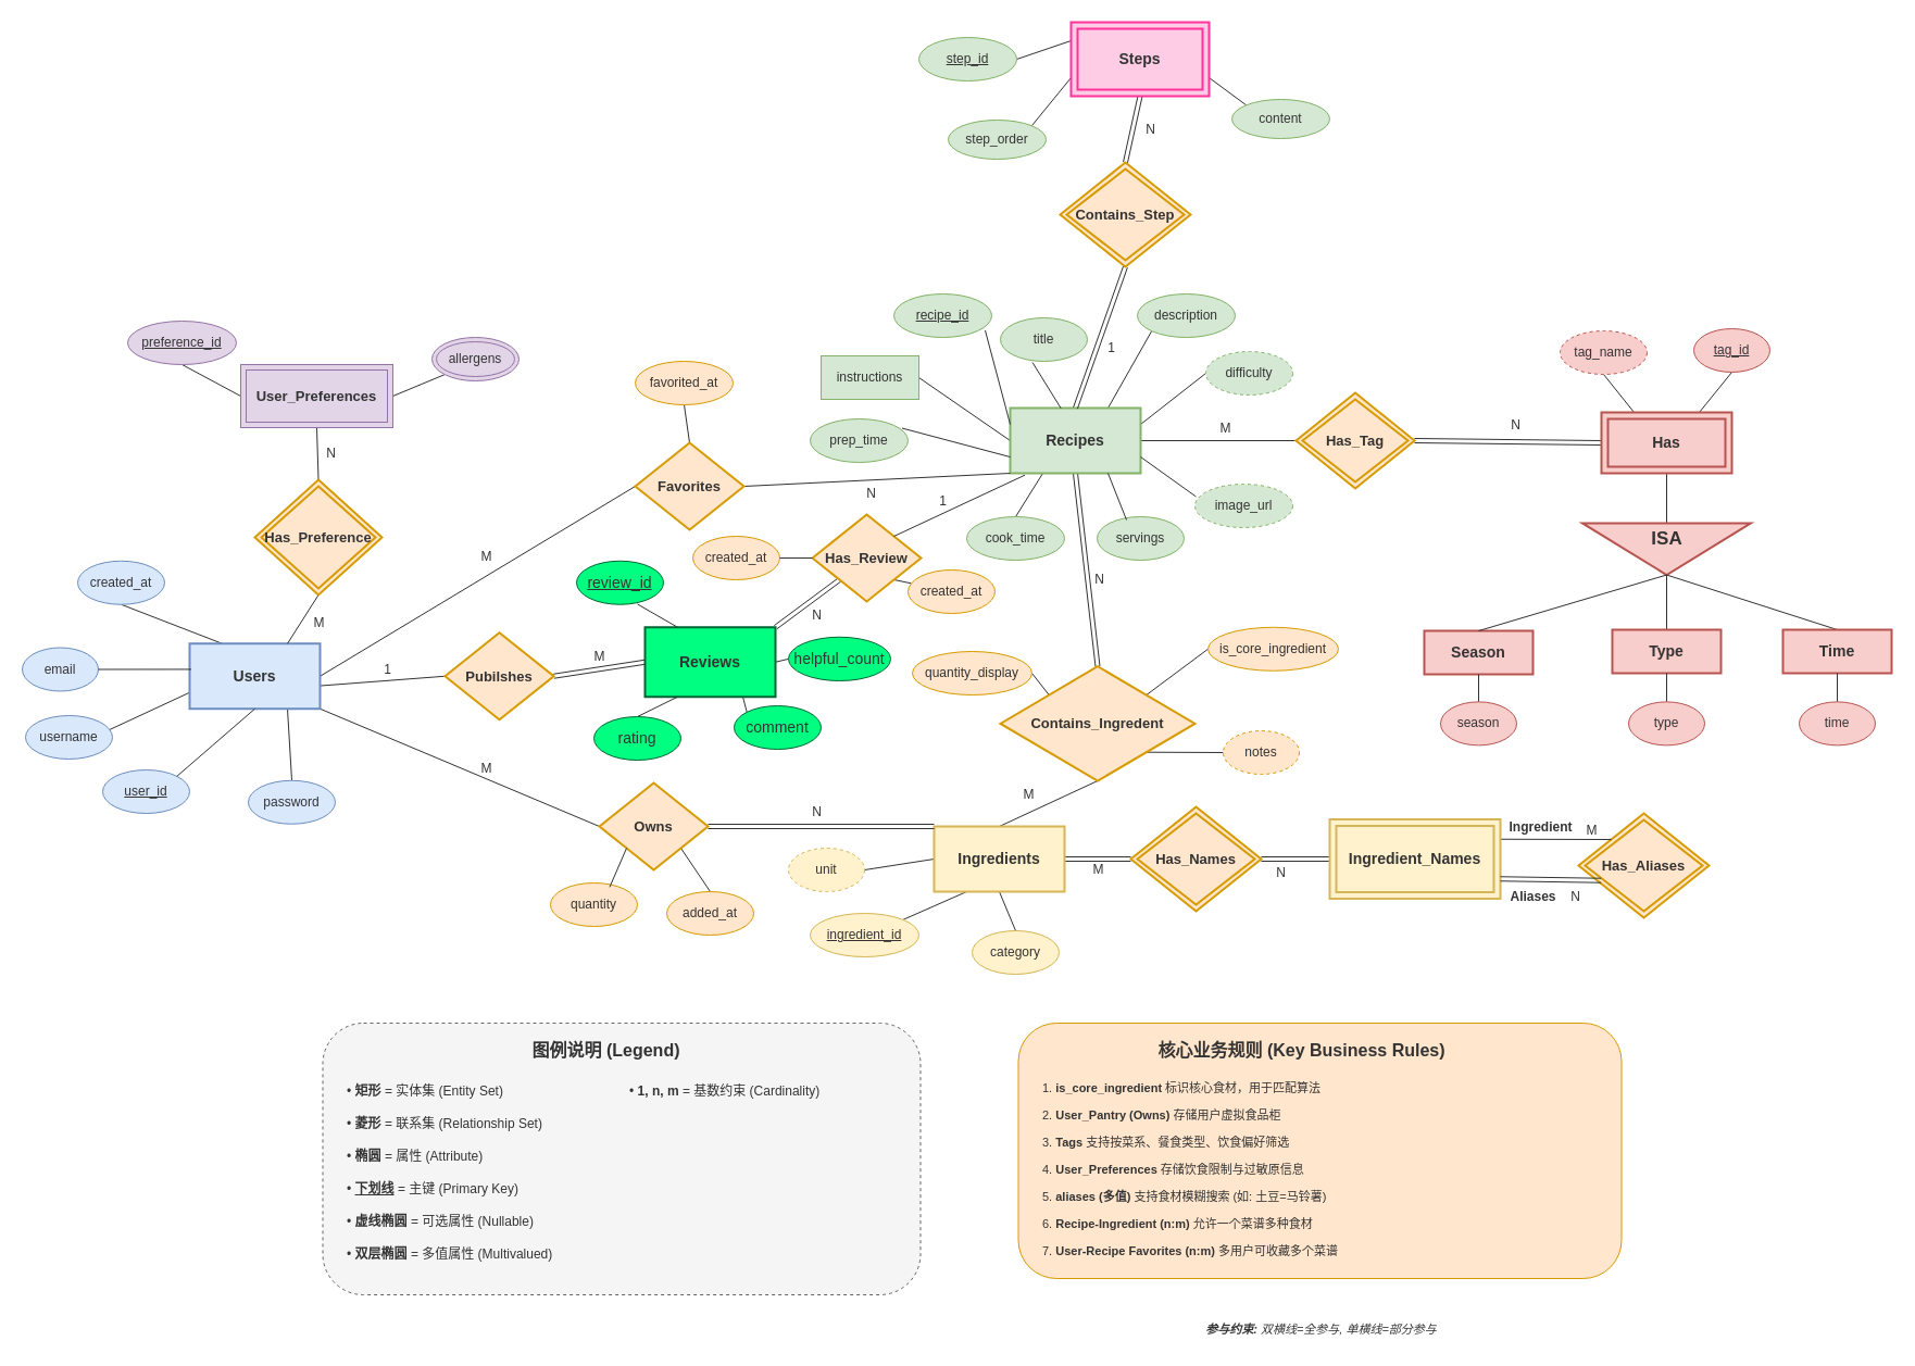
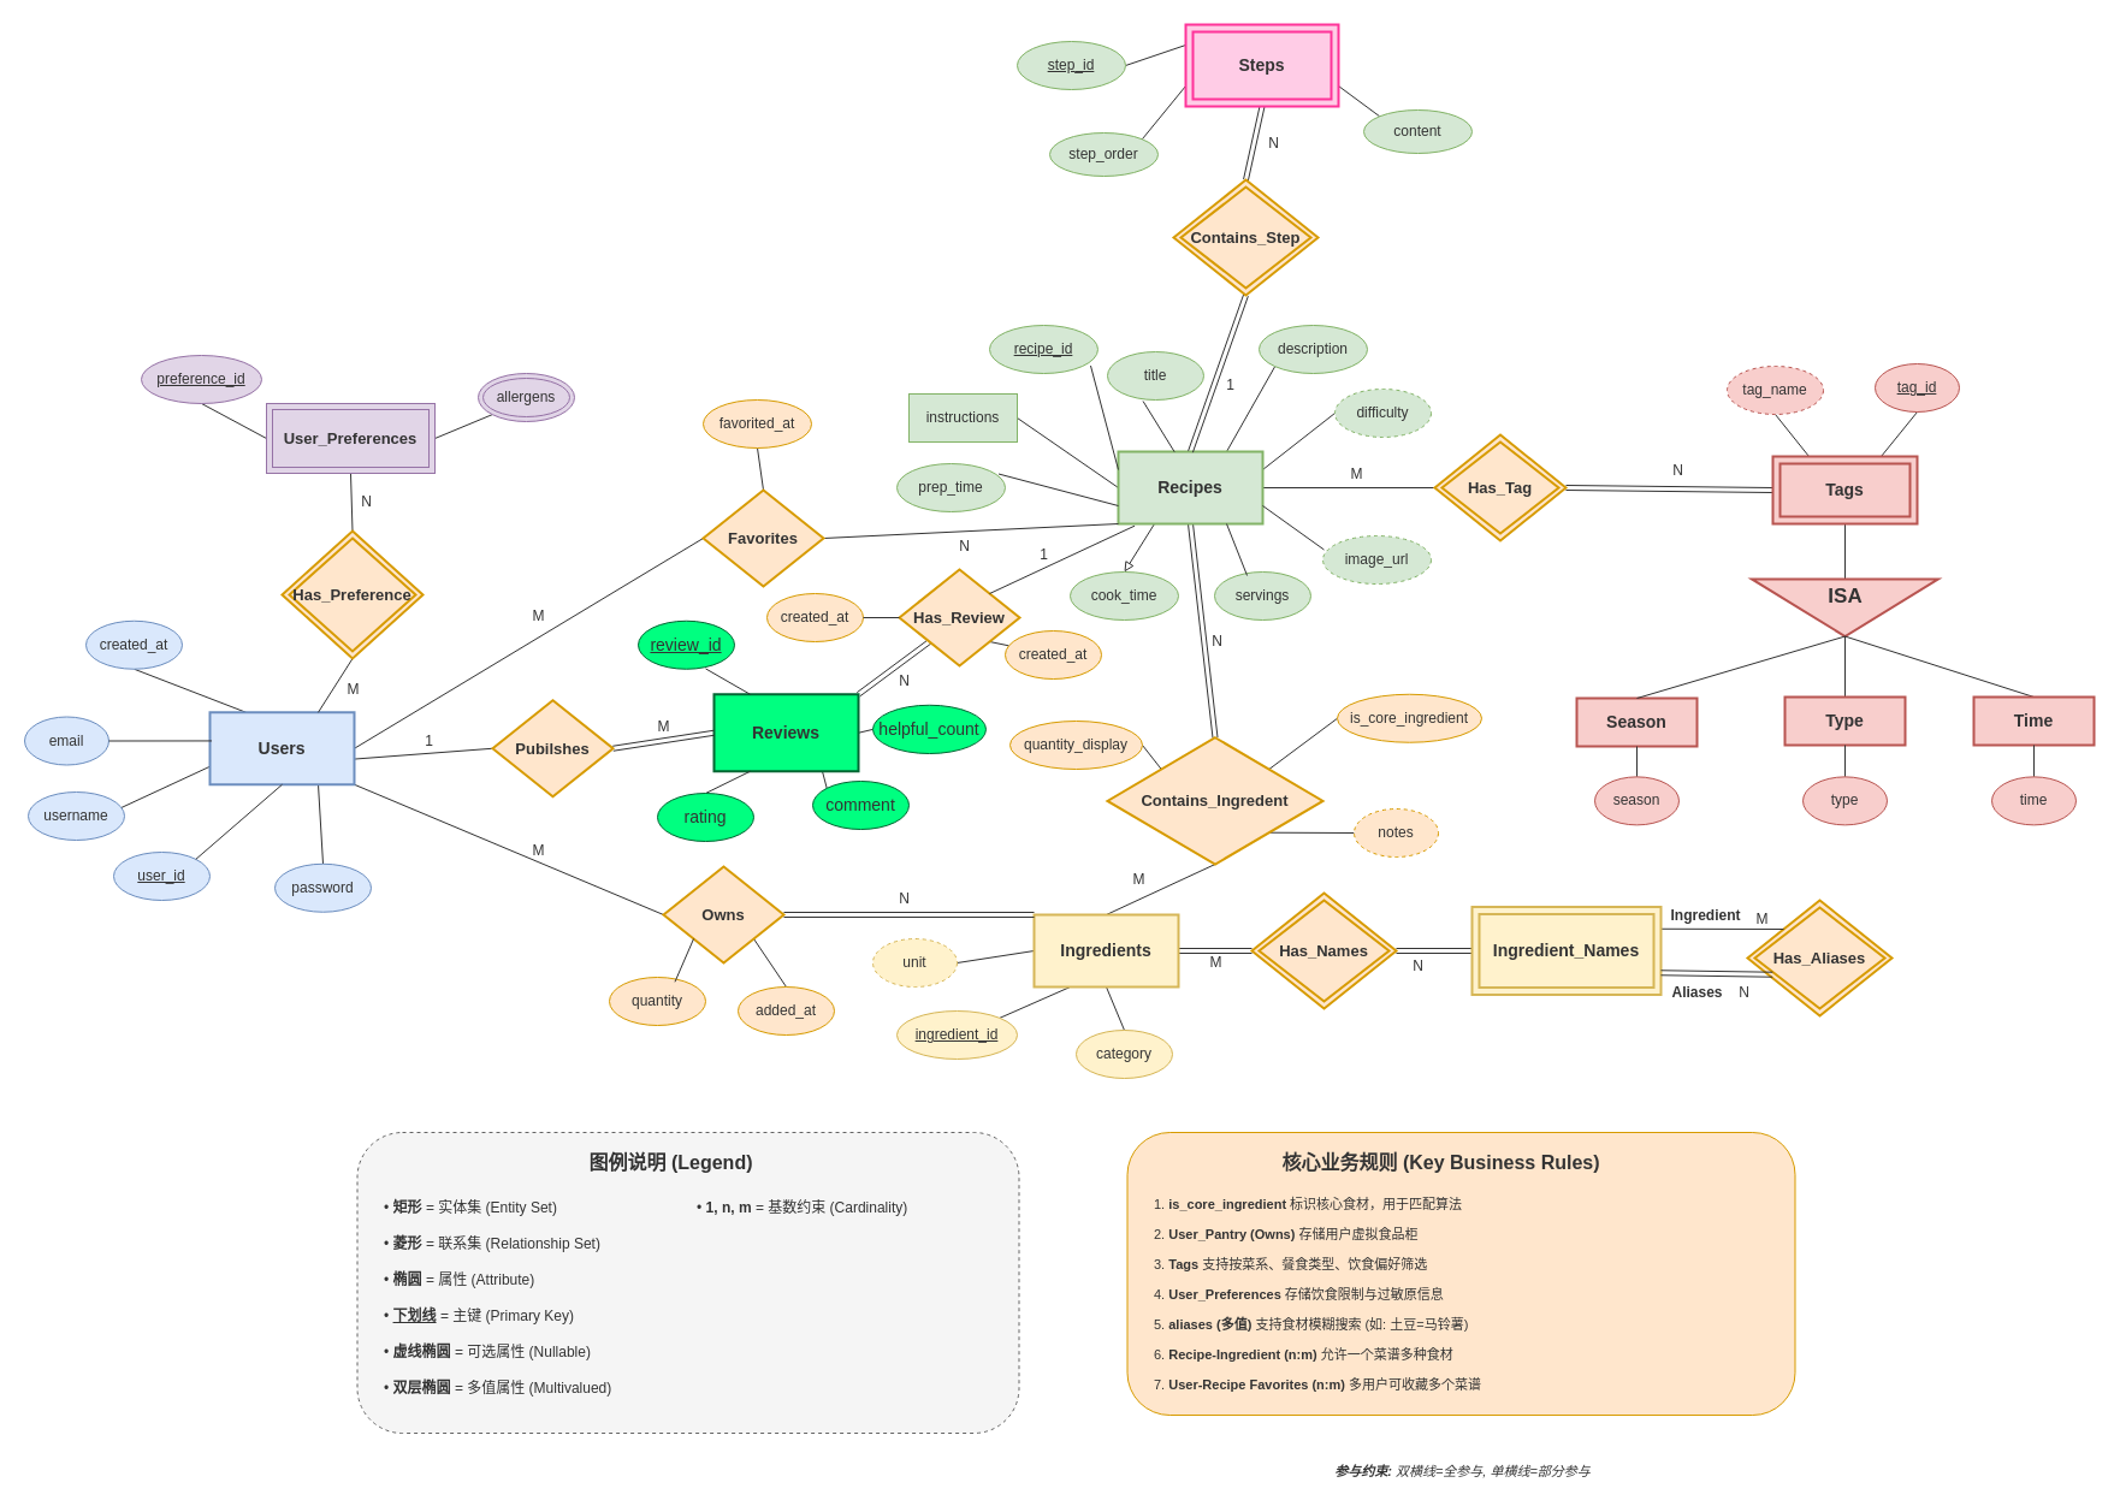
- <mxCell id="127" value="Has" style="shape=ext;margin=3;double=1;whiteSpace=wrap;html=1;align=center;rounded=0;strokeColor=#b85450;strokeWidth=2;verticalAlign=middle;fontFamily=Helvetica;fontSize=14;fontColor=#333333;fontStyle=1;fillColor=#f8cecc;" parent="1" vertex="1"><mxGeometry x="1473" y="379" width="120" height="56" as="geometry" /></mxCell>
+ <mxCell id="127" value="Tags" style="shape=ext;margin=3;double=1;whiteSpace=wrap;html=1;align=center;rounded=0;strokeColor=#b85450;strokeWidth=2;verticalAlign=middle;fontFamily=Helvetica;fontSize=14;fontColor=#333333;fontStyle=1;fillColor=#f8cecc;" parent="1" vertex="1"><mxGeometry x="1473" y="379" width="120" height="56" as="geometry" /></mxCell>
- <mxCell id="13" style="rounded=0;orthogonalLoop=1;jettySize=auto;html=1;exitX=0.25;exitY=1;exitDx=0;exitDy=0;entryX=0.5;entryY=0;entryDx=0;entryDy=0;strokeColor=#333333;startArrow=none;startFill=0;endArrow=none;endFill=0;" parent="1" source="17" target="23" edge="1"><mxGeometry relative="1" as="geometry" /></mxCell>
+ <mxCell id="13" style="rounded=0;orthogonalLoop=1;jettySize=auto;html=1;exitX=0.25;exitY=1;exitDx=0;exitDy=0;entryX=0.5;entryY=0;entryDx=0;entryDy=0;strokeColor=#333333;startArrow=none;startFill=0;endArrow=block;endFill=0;" parent="1" source="17" target="23" edge="1"><mxGeometry relative="1" as="geometry" /></mxCell>
